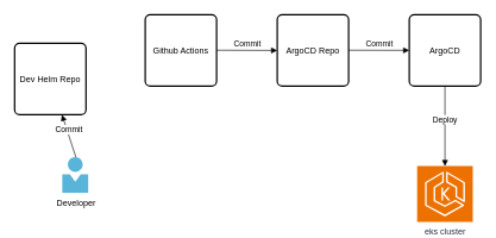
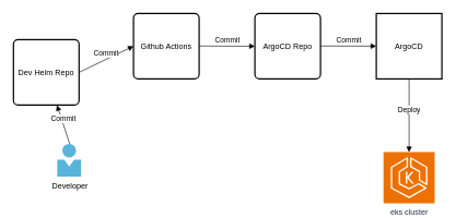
- <mxCell id="9" value="ArgoCD" style="rounded=1;whiteSpace=wrap;html=1;absoluteArcSize=1;arcSize=14;strokeWidth=2;" vertex="1" parent="1"><mxGeometry x="573" y="20" width="100" height="100" as="geometry" /></mxCell>
+ <mxCell id="9" value="ArgoCD" style="whiteSpace=wrap;html=1;absoluteArcSize=1;arcSize=14;strokeWidth=2;rounded=0;" vertex="1" parent="1"><mxGeometry x="573" y="20" width="100" height="100" as="geometry" /></mxCell>
+ <mxCell id="6" value="Commit" style="html=1;verticalAlign=bottom;endArrow=block;curved=0;rounded=0;exitX=1;exitY=0.5;exitDx=0;exitDy=0;entryX=0;entryY=0.5;entryDx=0;entryDy=0;" edge="1" parent="1" source="2" target="3"><mxGeometry width="80" relative="1" as="geometry"><mxPoint x="134" y="270" as="sourcePoint" /><mxPoint x="133" y="130" as="targetPoint" /></mxGeometry></mxCell>
